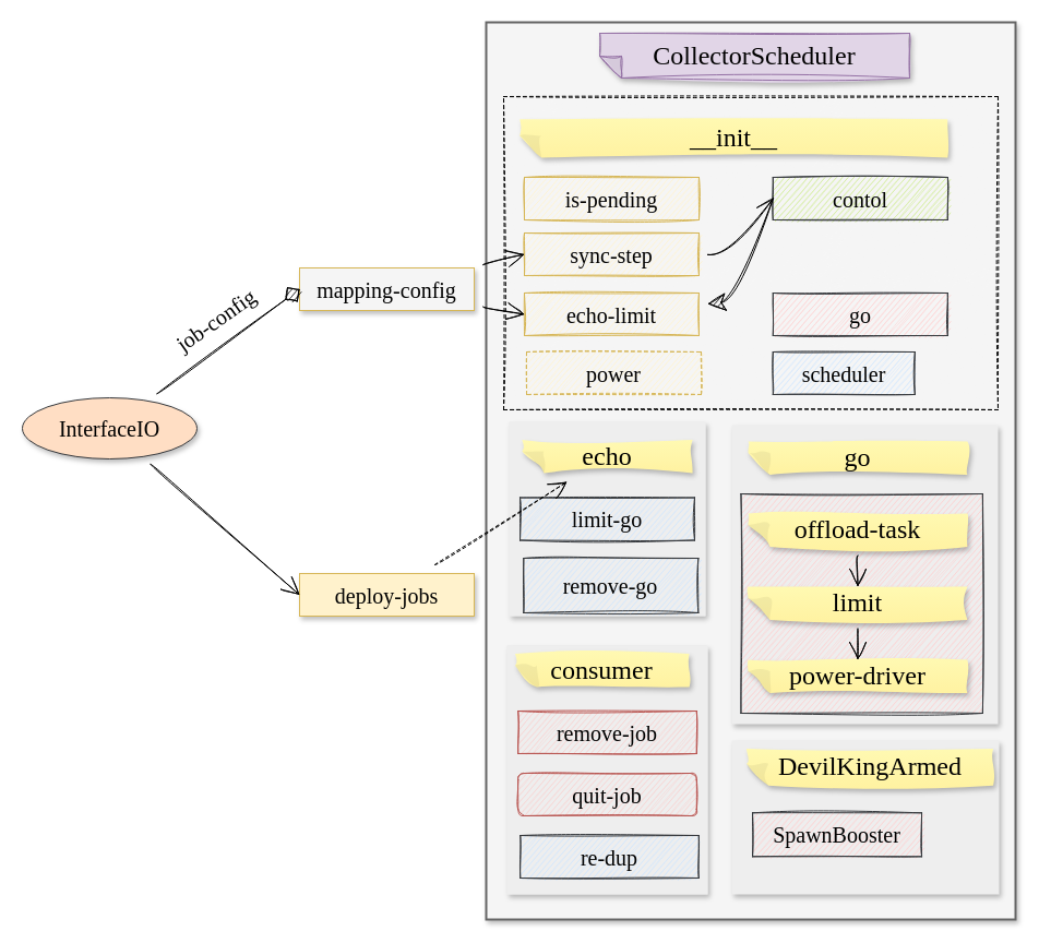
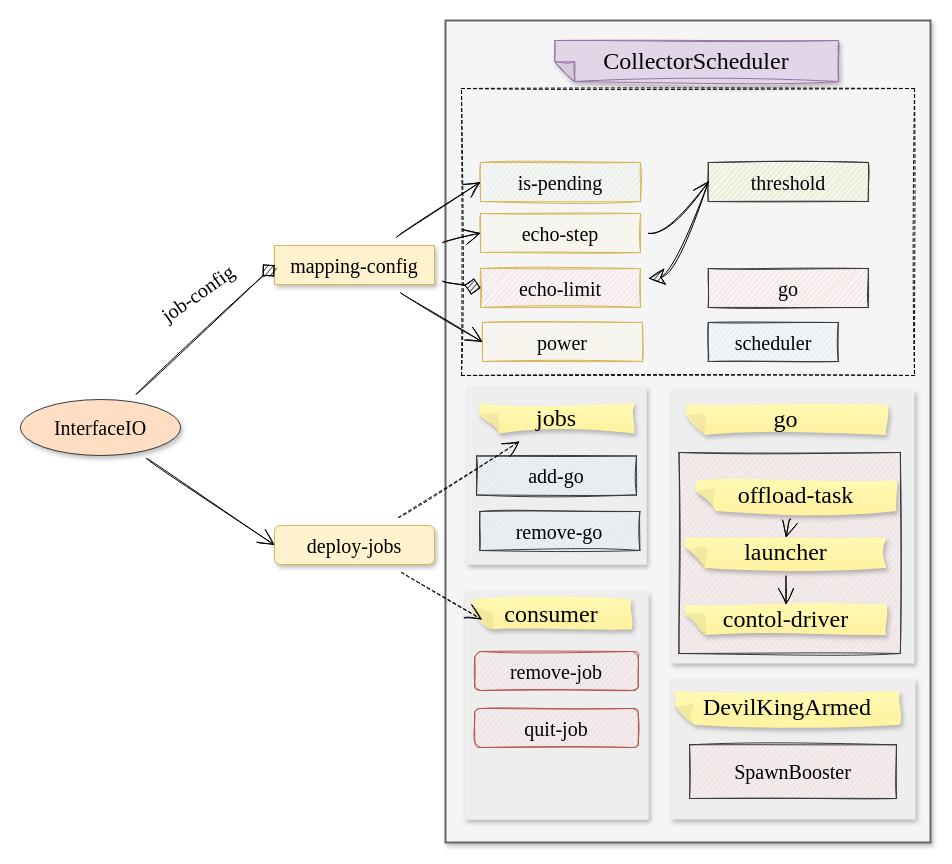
- <mxCell id="4" value="CollectorScheduler" style="shape=note;whiteSpace=wrap;html=1;backgroundOutline=1;darkOpacity=0.05;fillColor=#e1d5e7;strokeColor=#9673a6;fillStyle=solid;direction=west;gradientDirection=north;sketch=1;shadow=1;size=20;fontSize=24;jiggle=2;pointerEvents=1;hachureGap=4;fontFamily=Architects Daughter;fontSource=https%3A%2F%2Ffonts.googleapis.com%2Fcss%3Ffamily%3DArchitects%2BDaughter;" parent="1" vertex="1"><mxGeometry x="549" y="30" width="284" height="41" as="geometry" /></mxCell>
+ <mxCell id="4" value="CollectorScheduler" style="shape=note;whiteSpace=wrap;html=1;backgroundOutline=1;darkOpacity=0.05;fillColor=#e1d5e7;strokeColor=#9673a6;fillStyle=solid;direction=west;gradientDirection=north;sketch=1;shadow=1;size=20;fontSize=24;jiggle=2;pointerEvents=1;hachureGap=4;fontFamily=Architects Daughter;fontSource=https%3A%2F%2Ffonts.googleapis.com%2Fcss%3Ffamily%3DArchitects%2BDaughter;" parent="1" vertex="1"><mxGeometry x="554" y="40" width="284" height="41" as="geometry" /></mxCell>
- <mxCell id="6" value="__init__" style="shape=note;whiteSpace=wrap;html=1;backgroundOutline=1;darkOpacity=0.05;fillColor=#FFF9B2;strokeColor=none;fillStyle=solid;direction=west;gradientDirection=north;gradientColor=#FFF2A1;sketch=1;shadow=1;size=20;fontSize=24;jiggle=2;pointerEvents=1;hachureGap=4;fontFamily=Architects Daughter;fontSource=https%3A%2F%2Ffonts.googleapis.com%2Fcss%3Ffamily%3DArchitects%2BDaughter;" parent="1" vertex="1"><mxGeometry x="475.8" y="108.834" width="392.0" height="35.117" as="geometry" /></mxCell>
- <mxCell id="9" value="is-pending" style="rounded=0;whiteSpace=wrap;html=1;sketch=1;hachureGap=4;pointerEvents=0;fontFamily=Architects Daughter;fontSource=https%3A%2F%2Ffonts.googleapis.com%2Fcss%3Ffamily%3DArchitects%2BDaughter;fontSize=20;fillColor=#fff2cc;strokeColor=#d6b656;" parent="1" vertex="1"><mxGeometry x="480" y="162" width="160" height="39" as="geometry" /></mxCell>
+ <mxCell id="9" value="is-pending" style="rounded=0;whiteSpace=wrap;html=1;sketch=1;hachureGap=4;pointerEvents=0;fontFamily=Architects Daughter;fontSource=https%3A%2F%2Ffonts.googleapis.com%2Fcss%3Ffamily%3DArchitects%2BDaughter;fontSize=20;fillColor=#d5e8d4;strokeColor=#d6b656;" parent="1" vertex="1"><mxGeometry x="480" y="162" width="160" height="39" as="geometry" /></mxCell>
- <mxCell id="7" value="contol" style="rounded=0;whiteSpace=wrap;html=1;sketch=1;hachureGap=4;pointerEvents=0;fontFamily=Architects Daughter;fontSource=https%3A%2F%2Ffonts.googleapis.com%2Fcss%3Ffamily%3DArchitects%2BDaughter;fontSize=20;fillColor=#cdeb8b;strokeColor=#36393d;" parent="1" vertex="1"><mxGeometry x="707.8" y="162" width="160" height="39" as="geometry" /></mxCell>
+ <mxCell id="7" value="threshold" style="rounded=0;whiteSpace=wrap;html=1;sketch=1;hachureGap=4;pointerEvents=0;fontFamily=Architects Daughter;fontSource=https%3A%2F%2Ffonts.googleapis.com%2Fcss%3Ffamily%3DArchitects%2BDaughter;fontSize=20;fillColor=#cdeb8b;strokeColor=#36393d;" parent="1" vertex="1"><mxGeometry x="707.8" y="162" width="160" height="39" as="geometry" /></mxCell>
+ <mxCell id="15" style="edgeStyle=none;curved=1;rounded=0;sketch=1;orthogonalLoop=1;jettySize=auto;html=1;entryX=0;entryY=0.5;entryDx=0;entryDy=0;fontFamily=Architects Daughter;fontSource=https%3A%2F%2Ffonts.googleapis.com%2Fcss%3Ffamily%3DArchitects%2BDaughter;fontSize=20;endArrow=open;startSize=14;endSize=14;sourcePerimeterSpacing=8;targetPerimeterSpacing=8;" parent="1" source="8" target="9" edge="1"><mxGeometry x="-364" y="280" as="geometry" /></mxCell>
- <mxCell id="11" value="sync-step" style="rounded=0;whiteSpace=wrap;html=1;sketch=1;hachureGap=4;pointerEvents=0;fontFamily=Architects Daughter;fontSource=https%3A%2F%2Ffonts.googleapis.com%2Fcss%3Ffamily%3DArchitects%2BDaughter;fontSize=20;fillColor=#fff2cc;strokeColor=#d6b656;" parent="1" vertex="1"><mxGeometry x="480" y="213" width="160" height="39" as="geometry" /></mxCell>
+ <mxCell id="11" value="echo-step" style="rounded=0;whiteSpace=wrap;html=1;sketch=1;hachureGap=4;pointerEvents=0;fontFamily=Architects Daughter;fontSource=https%3A%2F%2Ffonts.googleapis.com%2Fcss%3Ffamily%3DArchitects%2BDaughter;fontSize=20;fillColor=#fff2cc;strokeColor=#d6b656;" parent="1" vertex="1"><mxGeometry x="480" y="213" width="160" height="39" as="geometry" /></mxCell>
- <mxCell id="8" value="mapping-config" style="rounded=0;whiteSpace=wrap;html=1;sketch=0;hachureGap=4;pointerEvents=0;fontFamily=Architects Daughter;fontSource=https%3A%2F%2Ffonts.googleapis.com%2Fcss%3Ffamily%3DArchitects%2BDaughter;fontSize=20;fillColor=#f5f5f5;strokeColor=#d6b656;shadow=1;" parent="1" vertex="1"><mxGeometry x="274" y="245" width="160" height="39" as="geometry" /></mxCell>
+ <mxCell id="8" value="mapping-config" style="rounded=0;whiteSpace=wrap;html=1;sketch=0;hachureGap=4;pointerEvents=0;fontFamily=Architects Daughter;fontSource=https%3A%2F%2Ffonts.googleapis.com%2Fcss%3Ffamily%3DArchitects%2BDaughter;fontSize=20;fillColor=#fff2cc;strokeColor=#d6b656;shadow=1;" parent="1" vertex="1"><mxGeometry x="274" y="245" width="160" height="39" as="geometry" /></mxCell>
- <mxCell id="17" style="edgeStyle=none;curved=1;rounded=0;sketch=1;orthogonalLoop=1;jettySize=auto;html=1;entryX=0;entryY=0.5;entryDx=0;entryDy=0;fontFamily=Architects Daughter;fontSource=https%3A%2F%2Ffonts.googleapis.com%2Fcss%3Ffamily%3DArchitects%2BDaughter;fontSize=20;endArrow=open;startSize=14;endSize=14;sourcePerimeterSpacing=8;targetPerimeterSpacing=8;" parent="1" source="8" target="13" edge="1"><mxGeometry x="-364" y="280" as="geometry" /></mxCell>
+ <mxCell id="17" style="edgeStyle=none;curved=1;rounded=0;sketch=1;orthogonalLoop=1;jettySize=auto;html=1;entryX=0;entryY=0.5;entryDx=0;entryDy=0;fontFamily=Architects Daughter;fontSource=https%3A%2F%2Ffonts.googleapis.com%2Fcss%3Ffamily%3DArchitects%2BDaughter;fontSize=20;endArrow=diamond;startSize=14;endSize=14;sourcePerimeterSpacing=8;targetPerimeterSpacing=8;" parent="1" source="8" target="13" edge="1"><mxGeometry x="-364" y="280" as="geometry" /></mxCell>
- <mxCell id="13" value="echo-limit" style="rounded=0;whiteSpace=wrap;html=1;sketch=1;hachureGap=4;pointerEvents=0;fontFamily=Architects Daughter;fontSource=https%3A%2F%2Ffonts.googleapis.com%2Fcss%3Ffamily%3DArchitects%2BDaughter;fontSize=20;fillColor=#fff2cc;strokeColor=#d6b656;" parent="1" vertex="1"><mxGeometry x="480" y="268" width="160" height="39" as="geometry" /></mxCell>
+ <mxCell id="13" value="echo-limit" style="rounded=0;whiteSpace=wrap;html=1;sketch=1;hachureGap=4;pointerEvents=0;fontFamily=Architects Daughter;fontSource=https%3A%2F%2Ffonts.googleapis.com%2Fcss%3Ffamily%3DArchitects%2BDaughter;fontSize=20;fillColor=#ffcccc;strokeColor=#d6b656;" parent="1" vertex="1"><mxGeometry x="480" y="268" width="160" height="39" as="geometry" /></mxCell>
+ <mxCell id="18" style="edgeStyle=none;curved=1;rounded=0;sketch=1;orthogonalLoop=1;jettySize=auto;html=1;entryX=0;entryY=0.5;entryDx=0;entryDy=0;fontFamily=Architects Daughter;fontSource=https%3A%2F%2Ffonts.googleapis.com%2Fcss%3Ffamily%3DArchitects%2BDaughter;fontSize=20;endArrow=open;startSize=14;endSize=14;sourcePerimeterSpacing=8;targetPerimeterSpacing=8;" parent="1" source="8" target="14" edge="1"><mxGeometry x="-364" y="280" as="geometry" /></mxCell>
- <mxCell id="14" value="power" style="rounded=0;whiteSpace=wrap;html=1;sketch=1;hachureGap=4;pointerEvents=0;fontFamily=Architects Daughter;fontSource=https%3A%2F%2Ffonts.googleapis.com%2Fcss%3Ffamily%3DArchitects%2BDaughter;fontSize=20;fillColor=#fff2cc;strokeColor=#d6b656;dashed=1;" parent="1" vertex="1"><mxGeometry x="482" y="322" width="160" height="39" as="geometry" /></mxCell>
+ <mxCell id="14" value="power" style="rounded=0;whiteSpace=wrap;html=1;sketch=1;hachureGap=4;pointerEvents=0;fontFamily=Architects Daughter;fontSource=https%3A%2F%2Ffonts.googleapis.com%2Fcss%3Ffamily%3DArchitects%2BDaughter;fontSize=20;fillColor=#fff2cc;strokeColor=#d6b656;" parent="1" vertex="1"><mxGeometry x="482" y="322" width="160" height="39" as="geometry" /></mxCell>
- <mxCell id="23" value="InterfaceIO" style="ellipse;whiteSpace=wrap;html=1;sketch=0;hachureGap=4;pointerEvents=0;fontFamily=Architects Daughter;fontSource=https%3A%2F%2Ffonts.googleapis.com%2Fcss%3Ffamily%3DArchitects%2BDaughter;fontSize=20;fillStyle=auto;labelBackgroundColor=none;labelBorderColor=none;fontStyle=0;shadow=1;strokeColor=#36393d;fillColor=#FFDEC4;" parent="1" vertex="1"><mxGeometry x="20" y="364" width="160" height="56" as="geometry" /></mxCell>
+ <mxCell id="23" value="InterfaceIO" style="ellipse;whiteSpace=wrap;html=1;sketch=0;hachureGap=4;pointerEvents=0;fontFamily=Architects Daughter;fontSource=https%3A%2F%2Ffonts.googleapis.com%2Fcss%3Ffamily%3DArchitects%2BDaughter;fontSize=20;fillStyle=auto;labelBackgroundColor=none;labelBorderColor=none;fontStyle=0;shadow=1;strokeColor=#36393d;fillColor=#FFDEC4;" parent="1" vertex="1"><mxGeometry x="20" y="399" width="160" height="56" as="geometry" /></mxCell>
- <mxCell id="47" value="echo" style="shape=note;whiteSpace=wrap;html=1;backgroundOutline=1;darkOpacity=0.05;fillColor=#FFF9B2;strokeColor=none;fillStyle=solid;direction=west;gradientDirection=north;gradientColor=#FFF2A1;sketch=1;shadow=1;size=20;fontSize=24;jiggle=2;pointerEvents=1;hachureGap=4;fontFamily=Architects Daughter;fontSource=https%3A%2F%2Ffonts.googleapis.com%2Fcss%3Ffamily%3DArchitects%2BDaughter;" parent="44" vertex="1"><mxGeometry x="11.911" y="16.52" width="156.182" height="30.48" as="geometry" /></mxCell>
+ <mxCell id="47" value="jobs" style="shape=note;whiteSpace=wrap;html=1;backgroundOutline=1;darkOpacity=0.05;fillColor=#FFF9B2;strokeColor=none;fillStyle=solid;direction=west;gradientDirection=north;gradientColor=#FFF2A1;sketch=1;shadow=1;size=20;fontSize=24;jiggle=2;pointerEvents=1;hachureGap=4;fontFamily=Architects Daughter;fontSource=https%3A%2F%2Ffonts.googleapis.com%2Fcss%3Ffamily%3DArchitects%2BDaughter;" parent="44" vertex="1"><mxGeometry x="11.911" y="16.52" width="156.182" height="30.48" as="geometry" /></mxCell>
- <mxCell id="46" value="limit-go" style="rounded=0;whiteSpace=wrap;html=1;sketch=1;hachureGap=4;pointerEvents=0;fontFamily=Architects Daughter;fontSource=https%3A%2F%2Ffonts.googleapis.com%2Fcss%3Ffamily%3DArchitects%2BDaughter;fontSize=20;fillColor=#cce5ff;strokeColor=#36393d;container=0;" parent="44" vertex="1"><mxGeometry x="10" y="69.5" width="160" height="39" as="geometry" /></mxCell>
+ <mxCell id="46" value="add-go" style="rounded=0;whiteSpace=wrap;html=1;sketch=1;hachureGap=4;pointerEvents=0;fontFamily=Architects Daughter;fontSource=https%3A%2F%2Ffonts.googleapis.com%2Fcss%3Ffamily%3DArchitects%2BDaughter;fontSize=20;fillColor=#cce5ff;strokeColor=#36393d;container=0;" parent="44" vertex="1"><mxGeometry x="10" y="69.5" width="160" height="39" as="geometry" /></mxCell>
- <mxCell id="34" value="offload-task" style="shape=note;whiteSpace=wrap;html=1;backgroundOutline=1;darkOpacity=0.05;fillColor=#FFF9B2;strokeColor=none;fillStyle=solid;direction=west;gradientDirection=north;gradientColor=#FFF2A1;sketch=1;shadow=1;size=20;fontSize=24;jiggle=2;pointerEvents=1;hachureGap=4;fontFamily=Architects Daughter;fontSource=https%3A%2F%2Ffonts.googleapis.com%2Fcss%3Ffamily%3DArchitects%2BDaughter;" parent="31" vertex="1"><mxGeometry x="15.073" y="81" width="200.834" height="30.48" as="geometry" /></mxCell>
+ <mxCell id="34" value="offload-task" style="shape=note;whiteSpace=wrap;html=1;backgroundOutline=1;darkOpacity=0.05;fillColor=#FFF9B2;strokeColor=none;fillStyle=solid;direction=west;gradientDirection=north;gradientColor=#FFF2A1;sketch=1;shadow=1;size=20;fontSize=24;jiggle=2;pointerEvents=1;hachureGap=4;fontFamily=Architects Daughter;fontSource=https%3A%2F%2Ffonts.googleapis.com%2Fcss%3Ffamily%3DArchitects%2BDaughter;" parent="31" vertex="1"><mxGeometry x="25.073" y="91" width="200.834" height="30.48" as="geometry" /></mxCell>
- <mxCell id="48" value="remove-go" style="rounded=0;whiteSpace=wrap;html=1;sketch=1;hachureGap=4;pointerEvents=0;fontFamily=Architects Daughter;fontSource=https%3A%2F%2Ffonts.googleapis.com%2Fcss%3Ffamily%3DArchitects%2BDaughter;fontSize=20;fillColor=#cce5ff;strokeColor=#36393d;" parent="44" vertex="1"><mxGeometry x="13.34" y="125" width="160" height="50" as="geometry" /></mxCell>
+ <mxCell id="48" value="remove-go" style="rounded=0;whiteSpace=wrap;html=1;sketch=1;hachureGap=4;pointerEvents=0;fontFamily=Architects Daughter;fontSource=https%3A%2F%2Ffonts.googleapis.com%2Fcss%3Ffamily%3DArchitects%2BDaughter;fontSize=20;fillColor=#cce5ff;strokeColor=#36393d;" parent="44" vertex="1"><mxGeometry x="13.34" y="125" width="160" height="39" as="geometry" /></mxCell>
- <mxCell id="20" value="deploy-jobs" style="rounded=0;whiteSpace=wrap;html=1;sketch=0;hachureGap=4;pointerEvents=0;fontFamily=Architects Daughter;fontSource=https%3A%2F%2Ffonts.googleapis.com%2Fcss%3Ffamily%3DArchitects%2BDaughter;fontSize=20;fillColor=#fff2cc;strokeColor=#d6b656;shadow=1;" parent="1" vertex="1"><mxGeometry x="274" y="525" width="160" height="39" as="geometry" /></mxCell>
+ <mxCell id="20" value="deploy-jobs" style="whiteSpace=wrap;html=1;sketch=0;hachureGap=4;pointerEvents=0;fontFamily=Architects Daughter;fontSource=https%3A%2F%2Ffonts.googleapis.com%2Fcss%3Ffamily%3DArchitects%2BDaughter;fontSize=20;fillColor=#fff2cc;strokeColor=#d6b656;shadow=1;rounded=1;" parent="1" vertex="1"><mxGeometry x="274" y="525" width="160" height="39" as="geometry" /></mxCell>
- <mxCell id="37" value="limit" style="shape=note;whiteSpace=wrap;html=1;backgroundOutline=1;darkOpacity=0.05;fillColor=#FFF9B2;strokeColor=none;fillStyle=solid;direction=west;gradientDirection=north;gradientColor=#FFF2A1;sketch=1;shadow=1;size=20;fontSize=24;jiggle=2;pointerEvents=1;hachureGap=4;fontFamily=Architects Daughter;fontSource=https%3A%2F%2Ffonts.googleapis.com%2Fcss%3Ffamily%3DArchitects%2BDaughter;" parent="31" vertex="1"><mxGeometry x="15.073" y="148" width="200.834" height="30.48" as="geometry" /></mxCell>
+ <mxCell id="37" value="launcher" style="shape=note;whiteSpace=wrap;html=1;backgroundOutline=1;darkOpacity=0.05;fillColor=#FFF9B2;strokeColor=none;fillStyle=solid;direction=west;gradientDirection=north;gradientColor=#FFF2A1;sketch=1;shadow=1;size=20;fontSize=24;jiggle=2;pointerEvents=1;hachureGap=4;fontFamily=Architects Daughter;fontSource=https%3A%2F%2Ffonts.googleapis.com%2Fcss%3Ffamily%3DArchitects%2BDaughter;" parent="31" vertex="1"><mxGeometry x="15.073" y="148" width="200.834" height="30.48" as="geometry" /></mxCell>
+ <mxCell id="50" style="edgeStyle=none;curved=1;rounded=0;sketch=1;orthogonalLoop=1;jettySize=auto;html=1;entryX=0;entryY=0;entryDx=149.653;entryDy=10;entryPerimeter=0;fontFamily=Architects Daughter;fontSource=https%3A%2F%2Ffonts.googleapis.com%2Fcss%3Ffamily%3DArchitects%2BDaughter;fontSize=20;endArrow=open;startSize=14;endSize=14;sourcePerimeterSpacing=8;targetPerimeterSpacing=8;dashed=1;" parent="1" source="20" target="27" edge="1"><mxGeometry relative="1" as="geometry" /></mxCell>
- <mxCell id="35" value="power-driver" style="shape=note;whiteSpace=wrap;html=1;backgroundOutline=1;darkOpacity=0.05;fillColor=#FFF9B2;strokeColor=none;fillStyle=solid;direction=west;gradientDirection=north;gradientColor=#FFF2A1;sketch=1;shadow=1;size=20;fontSize=24;jiggle=2;pointerEvents=1;hachureGap=4;fontFamily=Architects Daughter;fontSource=https%3A%2F%2Ffonts.googleapis.com%2Fcss%3Ffamily%3DArchitects%2BDaughter;" parent="31" vertex="1"><mxGeometry x="15.073" y="215" width="200.834" height="30.48" as="geometry" /></mxCell>
+ <mxCell id="35" value="contol-driver" style="shape=note;whiteSpace=wrap;html=1;backgroundOutline=1;darkOpacity=0.05;fillColor=#FFF9B2;strokeColor=none;fillStyle=solid;direction=west;gradientDirection=north;gradientColor=#FFF2A1;sketch=1;shadow=1;size=20;fontSize=24;jiggle=2;pointerEvents=1;hachureGap=4;fontFamily=Architects Daughter;fontSource=https%3A%2F%2Ffonts.googleapis.com%2Fcss%3Ffamily%3DArchitects%2BDaughter;" parent="31" vertex="1"><mxGeometry x="15.073" y="215" width="200.834" height="30.48" as="geometry" /></mxCell>
- <mxCell id="29" value="remove-job" style="rounded=0;whiteSpace=wrap;html=1;sketch=1;hachureGap=4;pointerEvents=0;fontFamily=Architects Daughter;fontSource=https%3A%2F%2Ffonts.googleapis.com%2Fcss%3Ffamily%3DArchitects%2BDaughter;fontSize=20;fillColor=#f8cecc;strokeColor=#b85450;" parent="25" vertex="1"><mxGeometry x="10.222" y="60" width="163.556" height="39" as="geometry" /></mxCell>
+ <mxCell id="29" value="remove-job" style="whiteSpace=wrap;html=1;sketch=1;hachureGap=4;pointerEvents=0;fontFamily=Architects Daughter;fontSource=https%3A%2F%2Ffonts.googleapis.com%2Fcss%3Ffamily%3DArchitects%2BDaughter;fontSize=20;fillColor=#f8cecc;strokeColor=#b85450;rounded=1;" parent="25" vertex="1"><mxGeometry x="10.222" y="60" width="163.556" height="39" as="geometry" /></mxCell>
- <mxCell id="42" value="DevilKingArmed" style="shape=note;whiteSpace=wrap;html=1;backgroundOutline=1;darkOpacity=0.05;fillColor=#FFF9B2;strokeColor=none;fillStyle=solid;direction=west;gradientDirection=north;gradientColor=#FFF2A1;sketch=1;shadow=1;size=20;fontSize=24;jiggle=2;pointerEvents=1;hachureGap=4;fontFamily=Architects Daughter;fontSource=https%3A%2F%2Ffonts.googleapis.com%2Fcss%3Ffamily%3DArchitects%2BDaughter;rounded=0;" parent="40" vertex="1"><mxGeometry x="13.63" y="7.589" width="225.944" height="33.571" as="geometry" /></mxCell>
+ <mxCell id="42" value="DevilKingArmed" style="shape=note;whiteSpace=wrap;html=1;backgroundOutline=1;darkOpacity=0.05;fillColor=#FFF9B2;strokeColor=none;fillStyle=solid;direction=west;gradientDirection=north;gradientColor=#FFF2A1;sketch=1;shadow=1;size=20;fontSize=24;jiggle=2;pointerEvents=1;hachureGap=4;fontFamily=Architects Daughter;fontSource=https%3A%2F%2Ffonts.googleapis.com%2Fcss%3Ffamily%3DArchitects%2BDaughter;rounded=0;" parent="40" vertex="1"><mxGeometry x="3.63" y="12.589" width="225.944" height="33.571" as="geometry" /></mxCell>
- <mxCell id="43" value="SpawnBooster" style="rounded=0;whiteSpace=wrap;html=1;sketch=1;hachureGap=4;pointerEvents=0;fontFamily=Architects Daughter;fontSource=https%3A%2F%2Ffonts.googleapis.com%2Fcss%3Ffamily%3DArchitects%2BDaughter;fontSize=20;strokeColor=#36393d;strokeWidth=1;fillColor=#ffcccc;" parent="40" vertex="1"><mxGeometry x="19.056" y="66.304" width="155" height="40" as="geometry" /></mxCell>
+ <mxCell id="43" value="SpawnBooster" style="rounded=0;whiteSpace=wrap;html=1;sketch=1;hachureGap=4;pointerEvents=0;fontFamily=Architects Daughter;fontSource=https%3A%2F%2Ffonts.googleapis.com%2Fcss%3Ffamily%3DArchitects%2BDaughter;fontSize=20;strokeColor=#36393d;strokeWidth=1;fillColor=#ffcccc;" parent="40" vertex="1"><mxGeometry x="19.056" y="66.304" width="206.889" height="53.714" as="geometry" /></mxCell>
- <mxCell id="30" value="re-dup" style="rounded=0;whiteSpace=wrap;html=1;sketch=1;hachureGap=4;pointerEvents=0;fontFamily=Architects Daughter;fontSource=https%3A%2F%2Ffonts.googleapis.com%2Fcss%3Ffamily%3DArchitects%2BDaughter;fontSize=20;fillColor=#cce5ff;strokeColor=#36393d;" parent="25" vertex="1"><mxGeometry x="12.267" y="174" width="163.556" height="39" as="geometry" /></mxCell>
